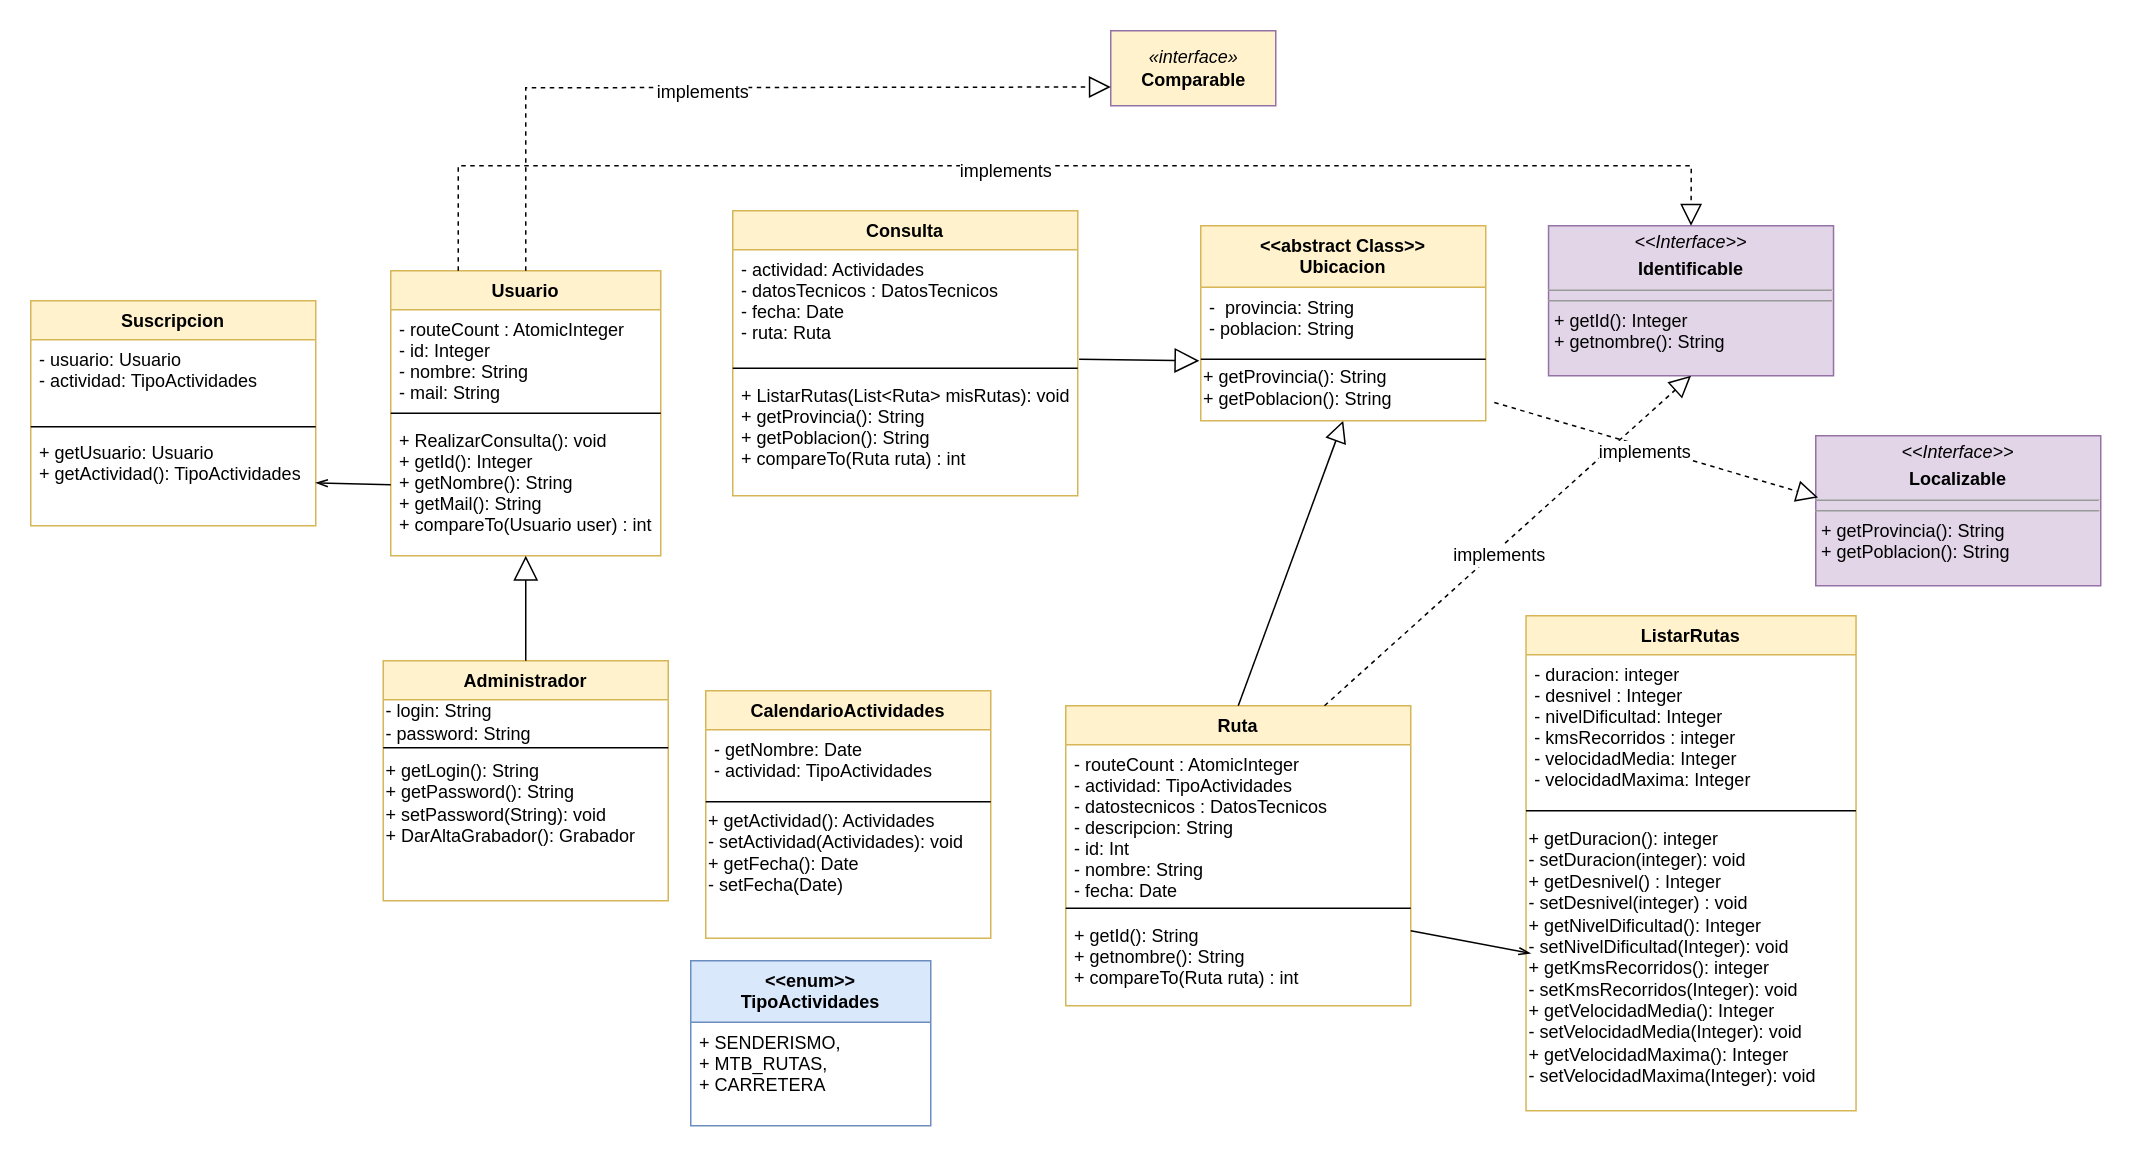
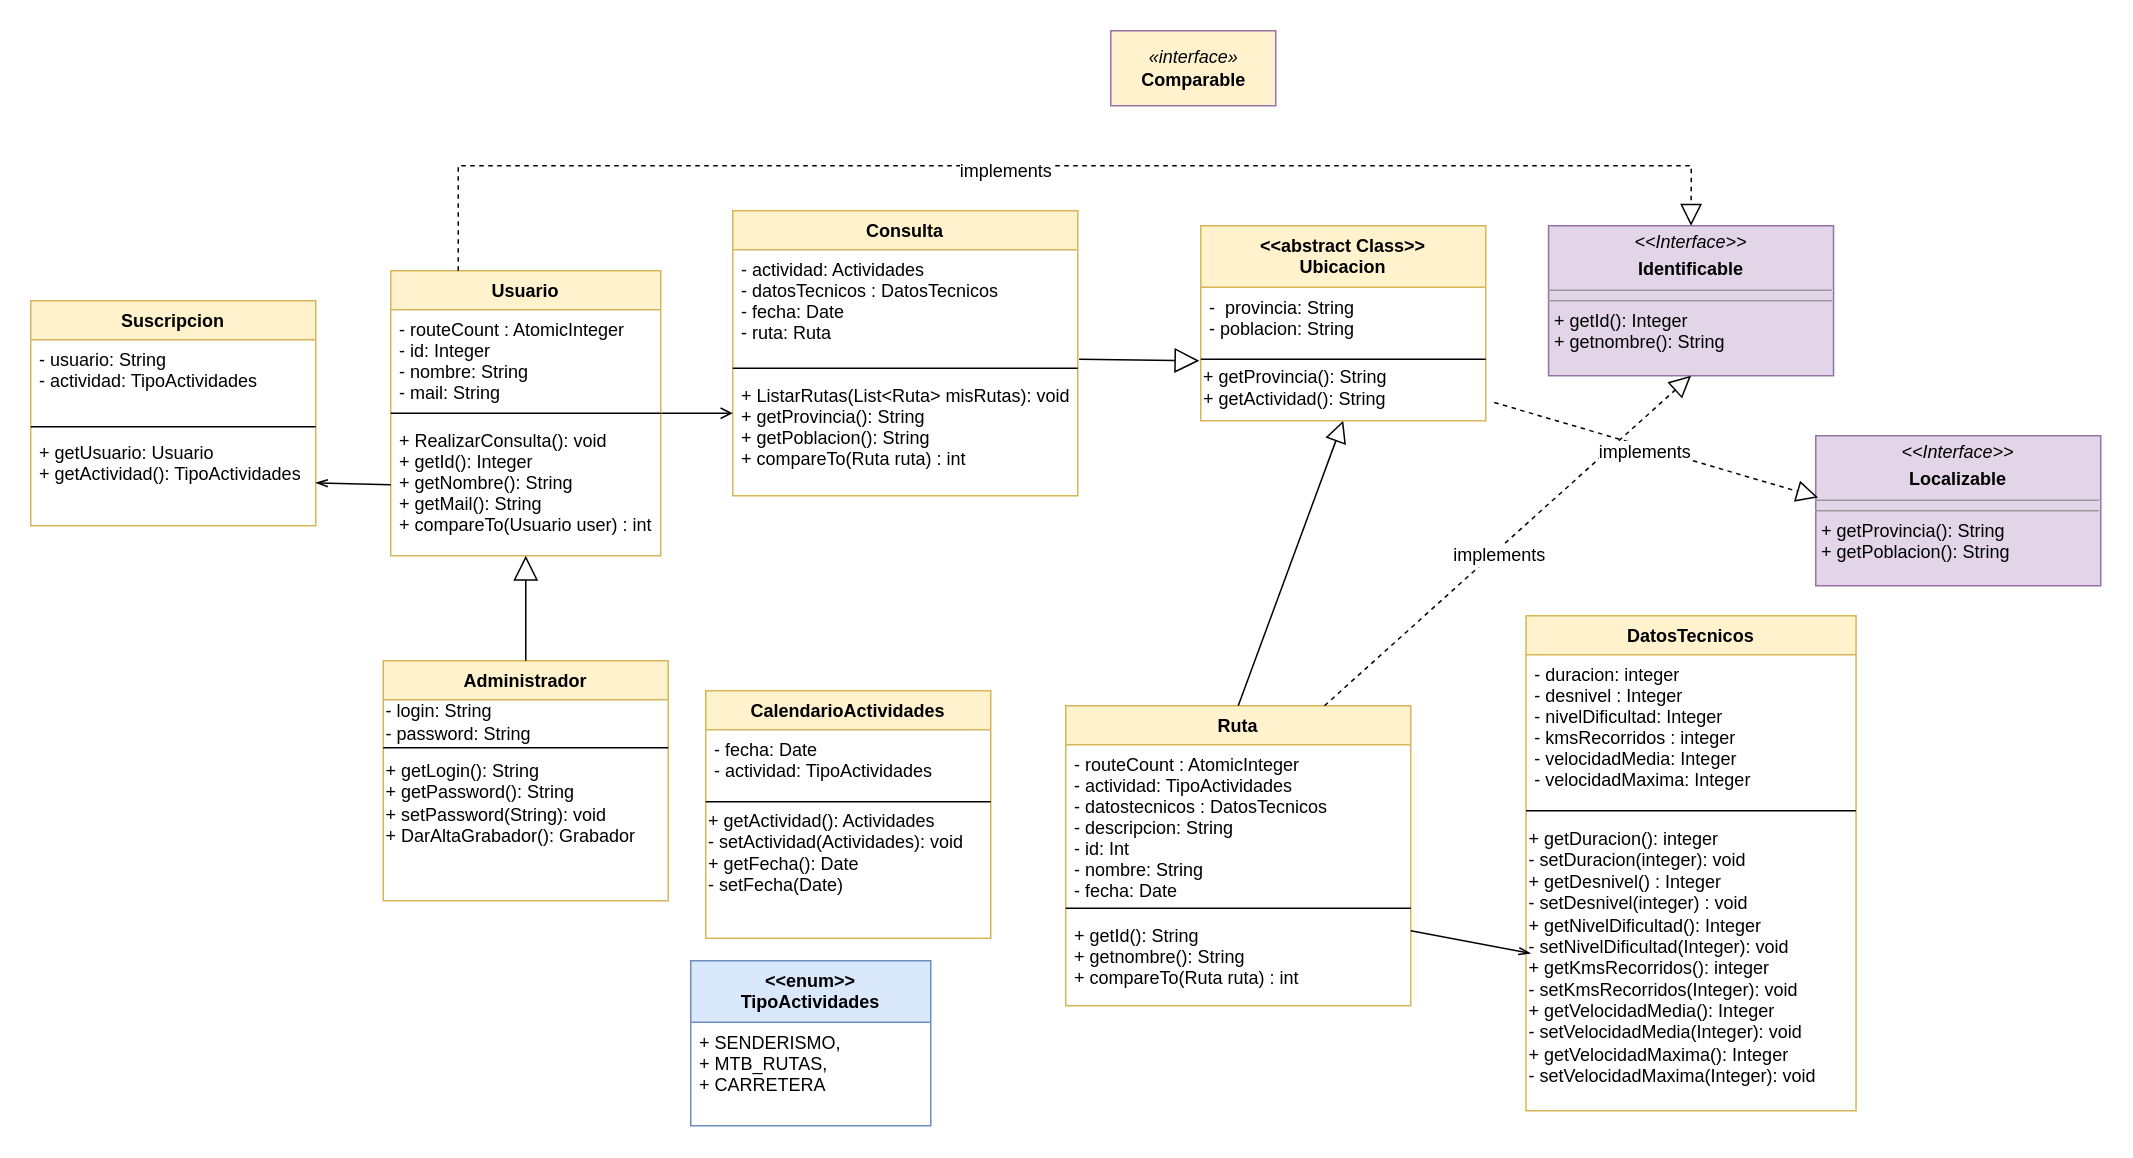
- <mxCell id="52" value="" style="endArrow=block;dashed=1;html=1;exitX=0.5;exitY=0;exitDx=0;exitDy=0;endFill=0;endSize=12;rounded=0;entryX=0;entryY=0.75;entryDx=0;entryDy=0;" edge="1" parent="1" source="19" target="31"><mxGeometry width="50" height="50" relative="1" as="geometry"><mxPoint x="315" y="190" as="sourcePoint" /><mxPoint x="1136.86" y="160" as="targetPoint" /><Array as="points"><mxPoint x="350" y="58" /></Array></mxGeometry></mxCell>
- <mxCell id="53" value="implements" style="text;html=1;align=center;verticalAlign=middle;resizable=0;points=[];labelBackgroundColor=#ffffff;" vertex="1" connectable="0" parent="52"><mxGeometry x="-0.068" y="-3" relative="1" as="geometry"><mxPoint as="offset" /></mxGeometry></mxCell>
- <mxCell id="46" value="- usuario: Usuario&#10;- actividad: TipoActividades&#10;" style="text;strokeColor=none;fillColor=none;align=left;verticalAlign=top;spacingLeft=4;spacingRight=4;overflow=hidden;rotatable=0;points=[[0,0.5],[1,0.5]];portConstraint=eastwest;" parent="45" vertex="1"><mxGeometry y="26" width="190" height="54" as="geometry" /></mxCell>
+ <mxCell id="46" value="- usuario: String&#10;- actividad: TipoActividades&#10;" style="text;strokeColor=none;fillColor=none;align=left;verticalAlign=top;spacingLeft=4;spacingRight=4;overflow=hidden;rotatable=0;points=[[0,0.5],[1,0.5]];portConstraint=eastwest;" parent="45" vertex="1"><mxGeometry y="26" width="190" height="54" as="geometry" /></mxCell>
- <mxCell id="43" value="+ getProvincia(): String&lt;br&gt;&lt;div&gt;&lt;span&gt;+ getPoblacion(): String&lt;/span&gt;&lt;/div&gt;" style="text;html=1;align=left;verticalAlign=middle;resizable=0;points=[];autosize=1;" parent="40" vertex="1"><mxGeometry y="93" width="190" height="30" as="geometry" /></mxCell>
+ <mxCell id="43" value="+ getProvincia(): String&lt;br&gt;&lt;div&gt;&lt;span&gt;+ getActividad(): String&lt;/span&gt;&lt;/div&gt;" style="text;html=1;align=left;verticalAlign=middle;resizable=0;points=[];autosize=1;" parent="40" vertex="1"><mxGeometry y="93" width="190" height="30" as="geometry" /></mxCell>
+ <mxCell id="10" value="" style="endArrow=open;shadow=0;strokeWidth=1;strokeColor=#000000;rounded=0;endFill=1;edgeStyle=elbowEdgeStyle;elbow=vertical;exitX=1;exitY=0.5;exitDx=0;exitDy=0;" parent="1" source="19" target="6" edge="1"><mxGeometry x="0.5" y="41" relative="1" as="geometry"><mxPoint x="490" y="185" as="sourcePoint" /><mxPoint x="650" y="182" as="targetPoint" /><mxPoint x="-40" y="32" as="offset" /></mxGeometry></mxCell>
- <mxCell id="23" value="ListarRutas" style="swimlane;fontStyle=1;align=center;verticalAlign=top;childLayout=stackLayout;horizontal=1;startSize=26;horizontalStack=0;resizeParent=1;resizeLast=0;collapsible=1;marginBottom=0;rounded=0;shadow=0;strokeWidth=1;fillColor=#fff2cc;strokeColor=#d6b656;" parent="1" vertex="1"><mxGeometry x="1016.86" y="410" width="220" height="330" as="geometry"><mxRectangle x="550" y="140" width="160" height="26" as="alternateBounds" /></mxGeometry></mxCell>
+ <mxCell id="23" value="DatosTecnicos" style="swimlane;fontStyle=1;align=center;verticalAlign=top;childLayout=stackLayout;horizontal=1;startSize=26;horizontalStack=0;resizeParent=1;resizeLast=0;collapsible=1;marginBottom=0;rounded=0;shadow=0;strokeWidth=1;fillColor=#fff2cc;strokeColor=#d6b656;" parent="1" vertex="1"><mxGeometry x="1016.86" y="410" width="220" height="330" as="geometry"><mxRectangle x="550" y="140" width="160" height="26" as="alternateBounds" /></mxGeometry></mxCell>
- <mxCell id="15" value="- getNombre: Date&#10;- actividad: TipoActividades&#10;" style="text;strokeColor=none;fillColor=none;align=left;verticalAlign=top;spacingLeft=4;spacingRight=4;overflow=hidden;rotatable=0;points=[[0,0.5],[1,0.5]];portConstraint=eastwest;" parent="14" vertex="1"><mxGeometry y="26" width="190" height="44" as="geometry" /></mxCell>
+ <mxCell id="15" value="- fecha: Date&#10;- actividad: TipoActividades&#10;" style="text;strokeColor=none;fillColor=none;align=left;verticalAlign=top;spacingLeft=4;spacingRight=4;overflow=hidden;rotatable=0;points=[[0,0.5],[1,0.5]];portConstraint=eastwest;" parent="14" vertex="1"><mxGeometry y="26" width="190" height="44" as="geometry" /></mxCell>
